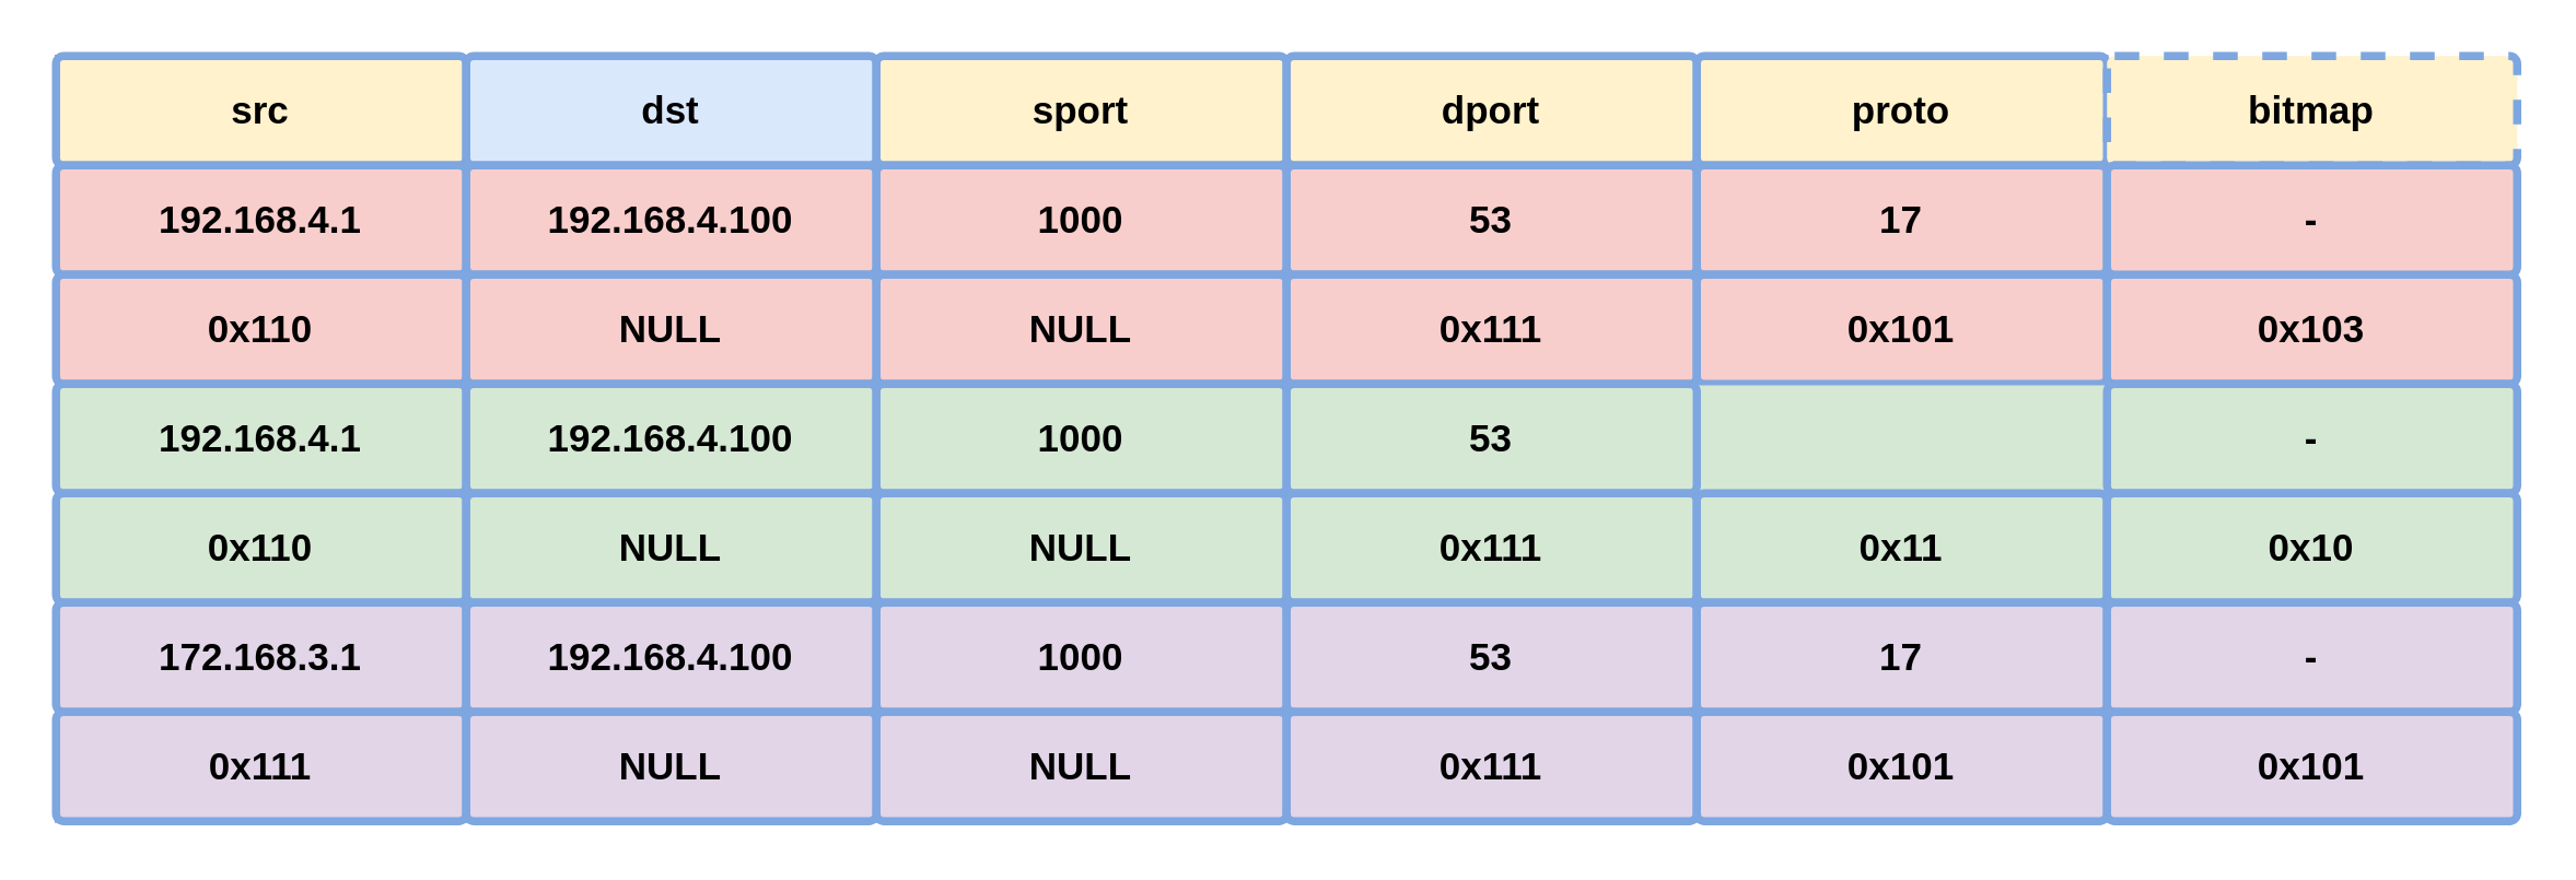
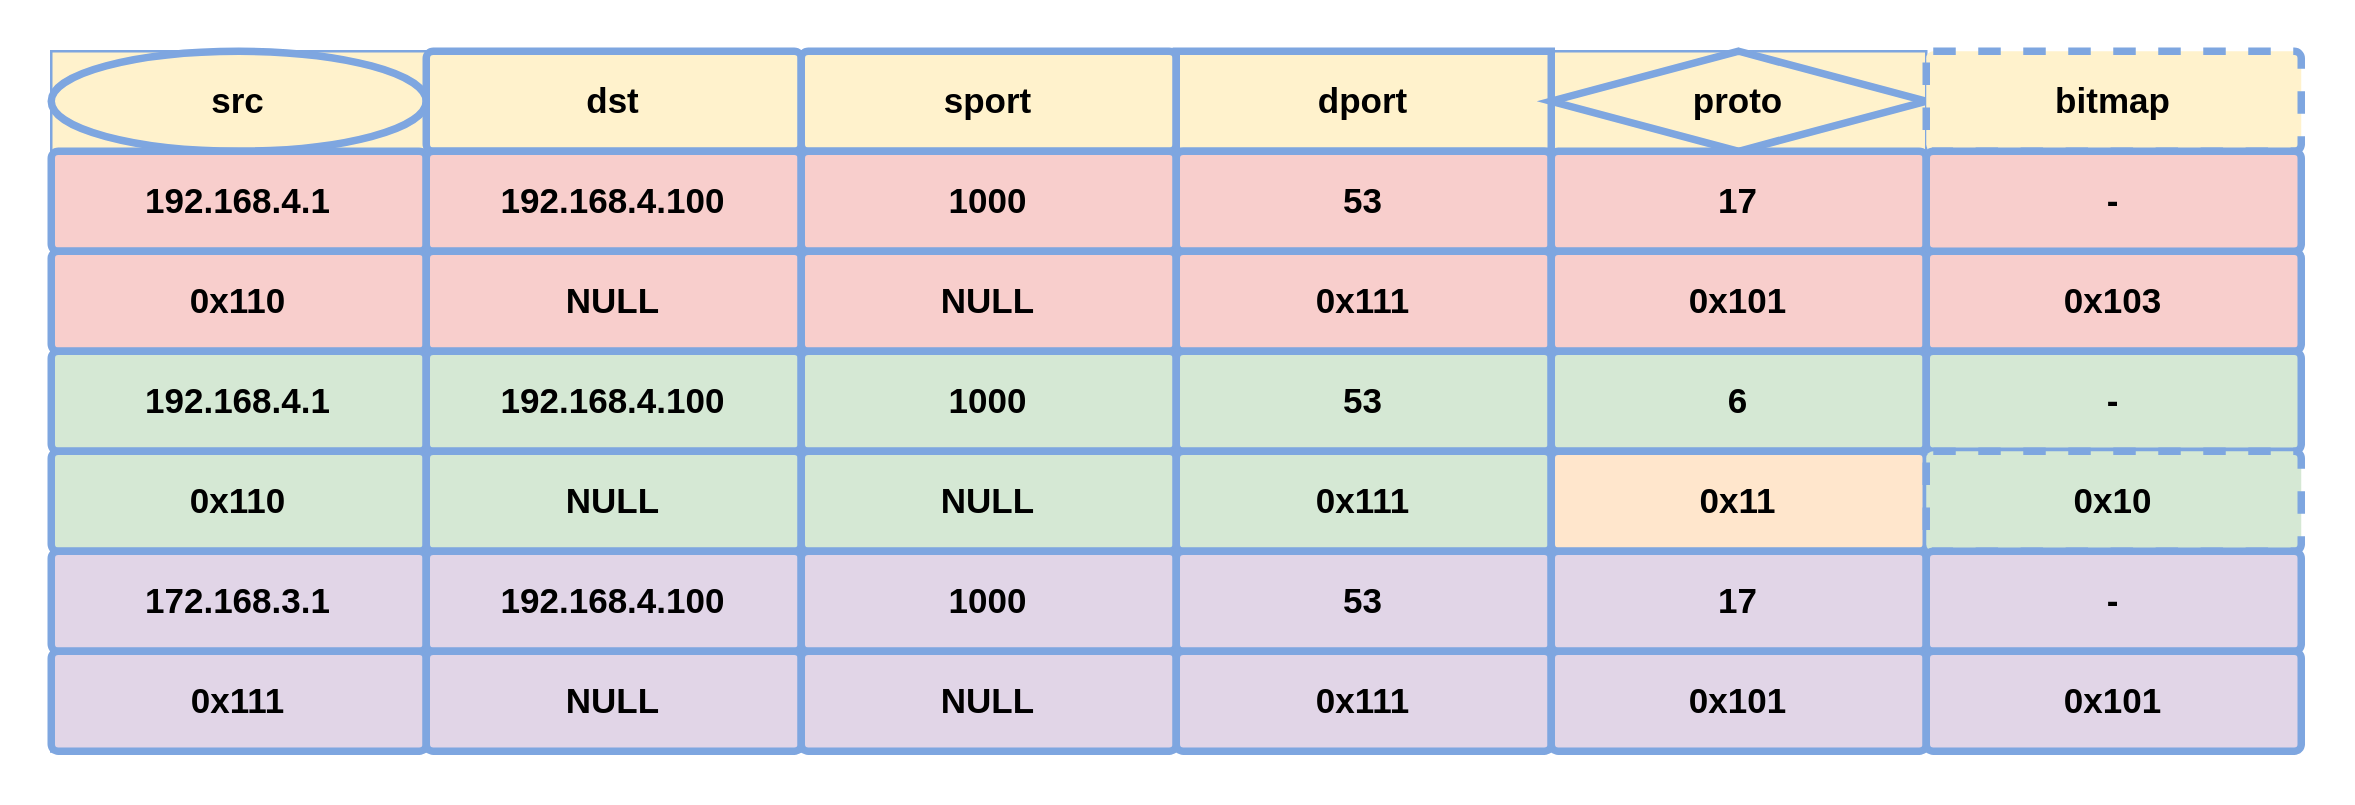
- <mxCell id="5" value="src" style="rounded=1;whiteSpace=wrap;html=1;shadow=0;labelBackgroundColor=none;strokeColor=#7EA6E0;strokeWidth=3;fillColor=#fff2cc;fontFamily=Helvetica;fontSize=14;align=center;spacing=5;arcSize=7;perimeterSpacing=2;fontStyle=1" parent="4" vertex="1"><mxGeometry width="150" height="40" as="geometry" /></mxCell>
+ <mxCell id="5" value="src" style="ellipse;whiteSpace=wrap;html=1;shadow=0;labelBackgroundColor=none;strokeColor=#7EA6E0;strokeWidth=3;fillColor=#fff2cc;fontFamily=Helvetica;fontSize=14;align=center;spacing=5;arcSize=7;perimeterSpacing=2;fontStyle=1;" parent="4" vertex="1"><mxGeometry width="150" height="40" as="geometry" /></mxCell>
- <mxCell id="6" value="dst" style="rounded=1;whiteSpace=wrap;html=1;shadow=0;labelBackgroundColor=none;strokeColor=#7EA6E0;strokeWidth=3;fillColor=#dae8fc;fontFamily=Helvetica;fontSize=14;align=center;spacing=5;arcSize=7;perimeterSpacing=2;fontStyle=1;" parent="4" vertex="1"><mxGeometry x="150" width="150" height="40" as="geometry" /></mxCell>
+ <mxCell id="6" value="dst" style="rounded=1;whiteSpace=wrap;html=1;shadow=0;labelBackgroundColor=none;strokeColor=#7EA6E0;strokeWidth=3;fillColor=#fff2cc;fontFamily=Helvetica;fontSize=14;align=center;spacing=5;arcSize=7;perimeterSpacing=2;fontStyle=1" parent="4" vertex="1"><mxGeometry x="150" width="150" height="40" as="geometry" /></mxCell>
- <mxCell id="8" value="dport" style="rounded=1;whiteSpace=wrap;html=1;shadow=0;labelBackgroundColor=none;strokeColor=#7EA6E0;strokeWidth=3;fillColor=#fff2cc;fontFamily=Helvetica;fontSize=14;align=center;spacing=5;arcSize=7;perimeterSpacing=2;fontStyle=1" vertex="1" parent="3"><mxGeometry x="450" width="150" height="40" as="geometry" /></mxCell>
+ <mxCell id="8" value="dport" style="whiteSpace=wrap;html=1;shadow=0;labelBackgroundColor=none;strokeColor=#7EA6E0;strokeWidth=3;fillColor=#fff2cc;fontFamily=Helvetica;fontSize=14;align=center;spacing=5;arcSize=7;perimeterSpacing=2;fontStyle=1;rounded=0;" vertex="1" parent="3"><mxGeometry x="450" width="150" height="40" as="geometry" /></mxCell>
- <mxCell id="9" value="proto" style="rounded=1;whiteSpace=wrap;html=1;shadow=0;labelBackgroundColor=none;strokeColor=#7EA6E0;strokeWidth=3;fillColor=#fff2cc;fontFamily=Helvetica;fontSize=14;align=center;spacing=5;arcSize=7;perimeterSpacing=2;fontStyle=1" vertex="1" parent="3"><mxGeometry x="600" width="150" height="40" as="geometry" /></mxCell>
+ <mxCell id="9" value="proto" style="rhombus;whiteSpace=wrap;html=1;shadow=0;labelBackgroundColor=none;strokeColor=#7EA6E0;strokeWidth=3;fillColor=#fff2cc;fontFamily=Helvetica;fontSize=14;align=center;spacing=5;arcSize=7;perimeterSpacing=2;fontStyle=1;" vertex="1" parent="3"><mxGeometry x="600" width="150" height="40" as="geometry" /></mxCell>
+ <mxCell id="30" value="6" style="rounded=1;whiteSpace=wrap;html=1;shadow=0;labelBackgroundColor=none;strokeColor=#7EA6E0;strokeWidth=3;fillColor=#d5e8d4;fontFamily=Helvetica;fontSize=14;align=center;spacing=5;arcSize=7;perimeterSpacing=2;fontStyle=1" vertex="1" parent="24"><mxGeometry x="600" width="150" height="40" as="geometry" /></mxCell>
- <mxCell id="37" value="0x11" style="rounded=1;whiteSpace=wrap;html=1;shadow=0;labelBackgroundColor=none;strokeColor=#7EA6E0;strokeWidth=3;fillColor=#d5e8d4;fontFamily=Helvetica;fontSize=14;align=center;spacing=5;arcSize=7;perimeterSpacing=2;fontStyle=1" vertex="1" parent="31"><mxGeometry x="600" width="150" height="40" as="geometry" /></mxCell>
+ <mxCell id="37" value="0x11" style="rounded=1;whiteSpace=wrap;html=1;shadow=0;labelBackgroundColor=none;strokeColor=#7EA6E0;strokeWidth=3;fillColor=#ffe6cc;fontFamily=Helvetica;fontSize=14;align=center;spacing=5;arcSize=7;perimeterSpacing=2;fontStyle=1;" vertex="1" parent="31"><mxGeometry x="600" width="150" height="40" as="geometry" /></mxCell>
- <mxCell id="56" value="0x10" style="rounded=1;whiteSpace=wrap;html=1;shadow=0;labelBackgroundColor=none;strokeColor=#7EA6E0;strokeWidth=3;fillColor=#d5e8d4;fontFamily=Helvetica;fontSize=14;align=center;spacing=5;arcSize=7;perimeterSpacing=2;fontStyle=1" vertex="1" parent="1"><mxGeometry x="770" y="180" width="150" height="40" as="geometry" /></mxCell>
+ <mxCell id="56" value="0x10" style="rounded=1;whiteSpace=wrap;html=1;shadow=0;labelBackgroundColor=none;strokeColor=#7EA6E0;strokeWidth=3;fillColor=#d5e8d4;fontFamily=Helvetica;fontSize=14;align=center;spacing=5;arcSize=7;perimeterSpacing=2;fontStyle=1;dashed=1;" vertex="1" parent="1"><mxGeometry x="770" y="180" width="150" height="40" as="geometry" /></mxCell>
